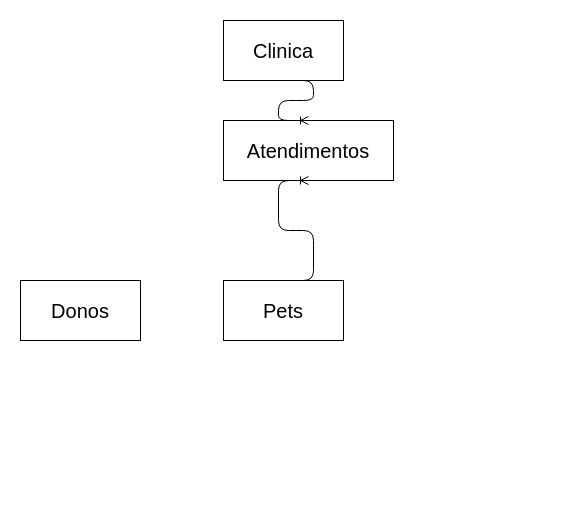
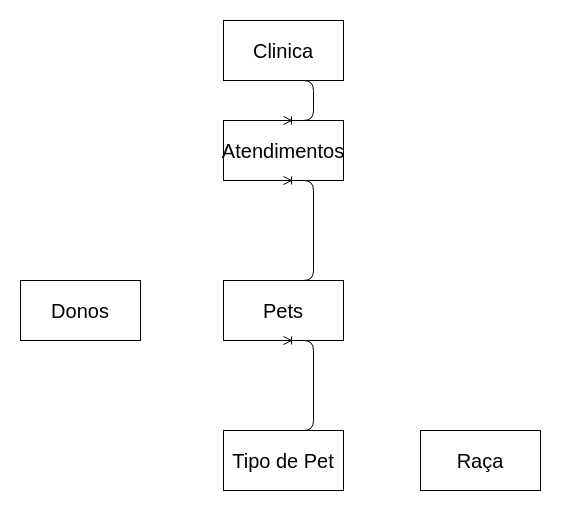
- <mxCell id="4" value="Atendimentos&lt;br&gt;" style="rounded=0;whiteSpace=wrap;html=1;fontSize=20;" vertex="1" parent="1"><mxGeometry x="223" y="120" width="170" height="60" as="geometry" /></mxCell>
+ <mxCell id="4" value="Atendimentos&lt;br&gt;" style="rounded=0;whiteSpace=wrap;html=1;fontSize=20;" vertex="1" parent="1"><mxGeometry x="223" y="120" width="120" height="60" as="geometry" /></mxCell>
+ <mxCell id="9" value="" style="edgeStyle=entityRelationEdgeStyle;fontSize=12;html=1;endArrow=ERoneToMany;entryX=0.5;entryY=1;entryDx=0;entryDy=0;exitX=0.5;exitY=0;exitDx=0;exitDy=0;" edge="1" parent="1" source="7" target="3"><mxGeometry width="100" height="100" relative="1" as="geometry"><mxPoint x="343" y="500" as="sourcePoint" /><mxPoint x="443" y="400" as="targetPoint" /></mxGeometry></mxCell>
+ <mxCell id="7" value="Tipo de Pet&lt;br&gt;" style="rounded=0;whiteSpace=wrap;html=1;fontSize=20;" vertex="1" parent="1"><mxGeometry x="223" y="430" width="120" height="60" as="geometry" /></mxCell>
+ <mxCell id="8" value="Raça&lt;br&gt;" style="rounded=0;whiteSpace=wrap;html=1;fontSize=20;" vertex="1" parent="1"><mxGeometry x="420" y="430" width="120" height="60" as="geometry" /></mxCell>
